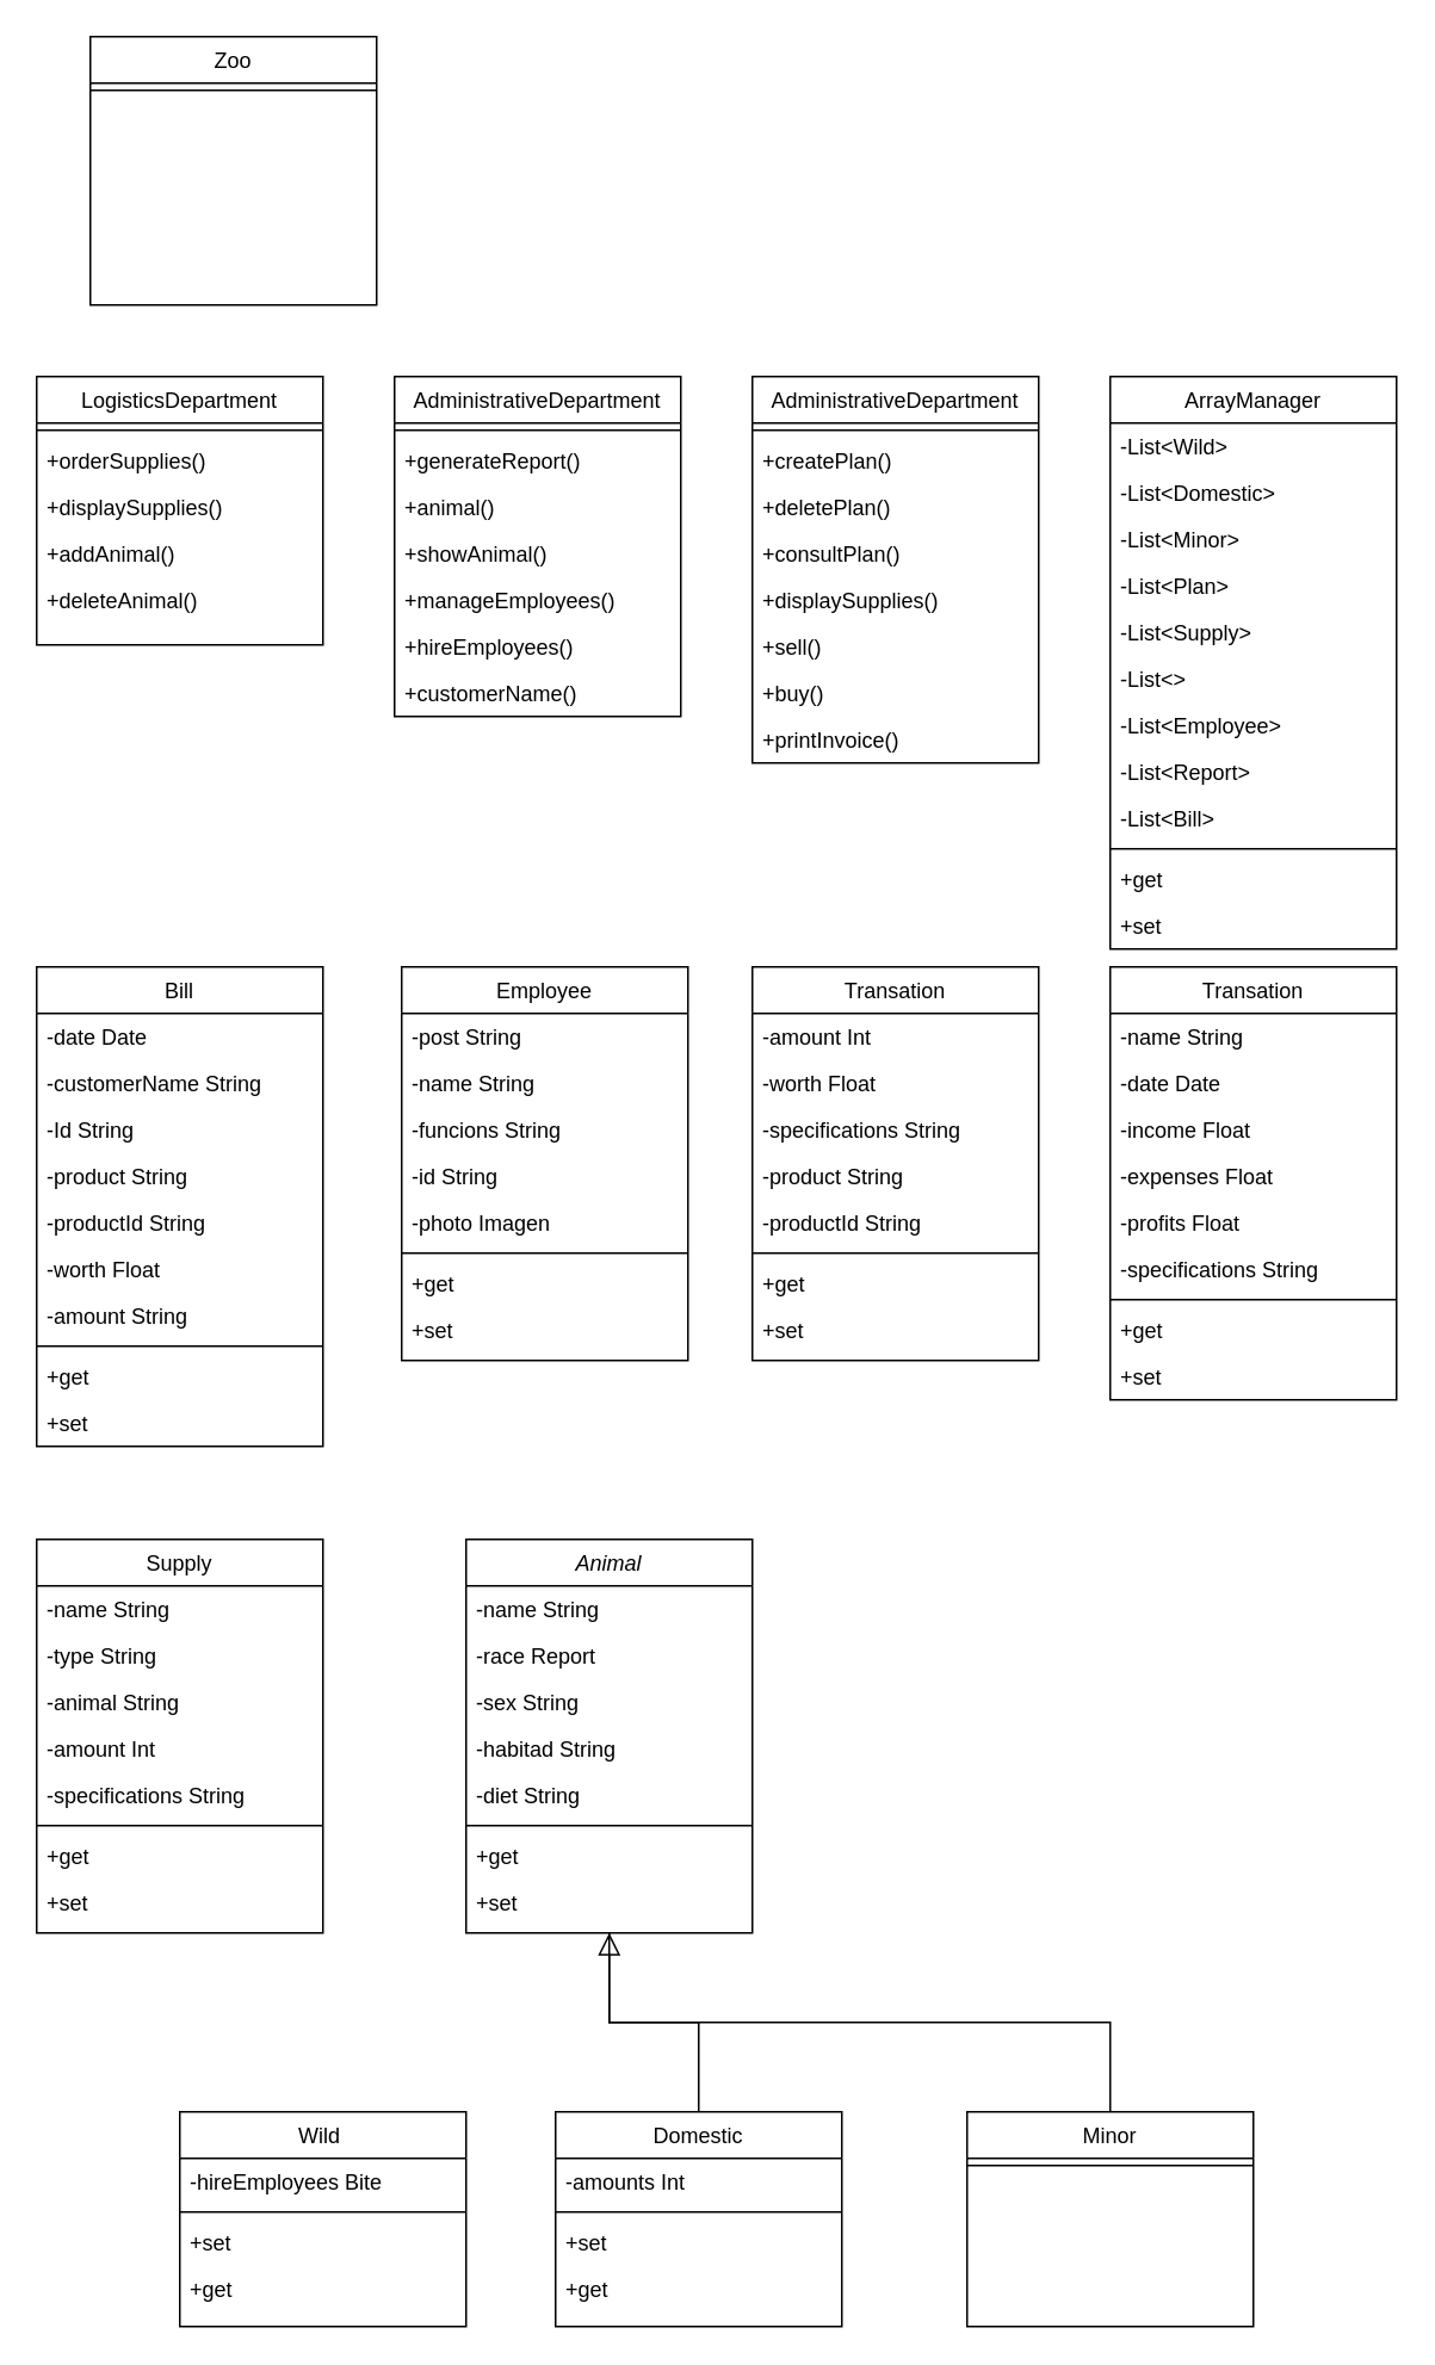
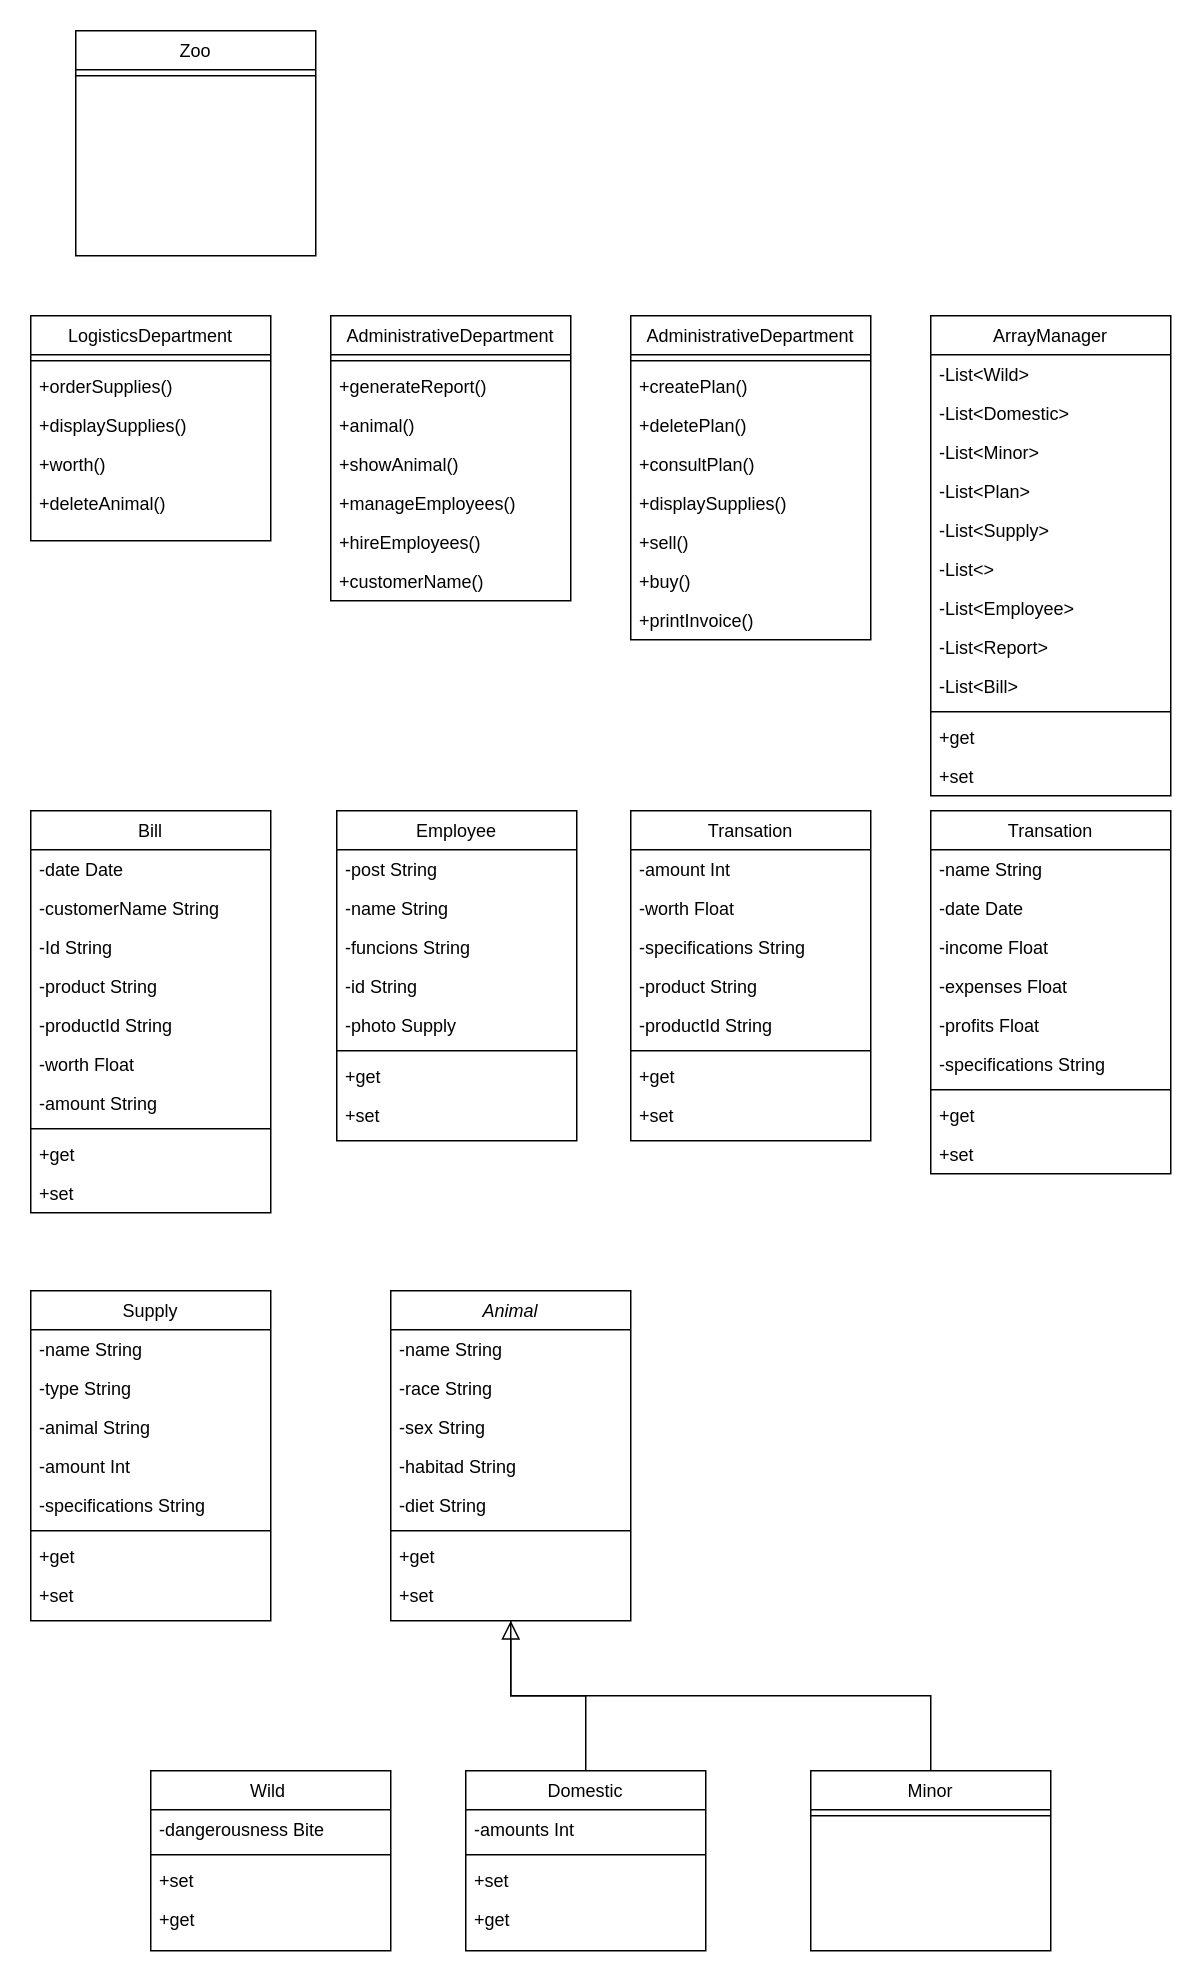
- <mxCell id="26" value="+addAnimal()" style="text;align=left;verticalAlign=top;spacingLeft=4;spacingRight=4;overflow=hidden;rotatable=0;points=[[0,0.5],[1,0.5]];portConstraint=eastwest;" vertex="1" parent="22"><mxGeometry y="86" width="160" height="26" as="geometry" /></mxCell>
+ <mxCell id="26" value="+worth()" style="text;align=left;verticalAlign=top;spacingLeft=4;spacingRight=4;overflow=hidden;rotatable=0;points=[[0,0.5],[1,0.5]];portConstraint=eastwest;" vertex="1" parent="22"><mxGeometry y="86" width="160" height="26" as="geometry" /></mxCell>
- <mxCell id="74" value="-photo Imagen" style="text;align=left;verticalAlign=top;spacingLeft=4;spacingRight=4;overflow=hidden;rotatable=0;points=[[0,0.5],[1,0.5]];portConstraint=eastwest;" vertex="1" parent="69"><mxGeometry y="130" width="160" height="26" as="geometry" /></mxCell>
+ <mxCell id="74" value="-photo Supply" style="text;align=left;verticalAlign=top;spacingLeft=4;spacingRight=4;overflow=hidden;rotatable=0;points=[[0,0.5],[1,0.5]];portConstraint=eastwest;" vertex="1" parent="69"><mxGeometry y="130" width="160" height="26" as="geometry" /></mxCell>
- <mxCell id="4" value="-race Report" style="text;align=left;verticalAlign=top;spacingLeft=4;spacingRight=4;overflow=hidden;rotatable=0;points=[[0,0.5],[1,0.5]];portConstraint=eastwest;rounded=0;shadow=0;html=0;" parent="2" vertex="1"><mxGeometry y="52" width="160" height="26" as="geometry" /></mxCell>
+ <mxCell id="4" value="-race String" style="text;align=left;verticalAlign=top;spacingLeft=4;spacingRight=4;overflow=hidden;rotatable=0;points=[[0,0.5],[1,0.5]];portConstraint=eastwest;rounded=0;shadow=0;html=0;" parent="2" vertex="1"><mxGeometry y="52" width="160" height="26" as="geometry" /></mxCell>
- <mxCell id="17" value="-hireEmployees Bite" style="text;align=left;verticalAlign=top;spacingLeft=4;spacingRight=4;overflow=hidden;rotatable=0;points=[[0,0.5],[1,0.5]];portConstraint=eastwest;" parent="16" vertex="1"><mxGeometry y="26" width="160" height="26" as="geometry" /></mxCell>
+ <mxCell id="17" value="-dangerousness Bite" style="text;align=left;verticalAlign=top;spacingLeft=4;spacingRight=4;overflow=hidden;rotatable=0;points=[[0,0.5],[1,0.5]];portConstraint=eastwest;" parent="16" vertex="1"><mxGeometry y="26" width="160" height="26" as="geometry" /></mxCell>
